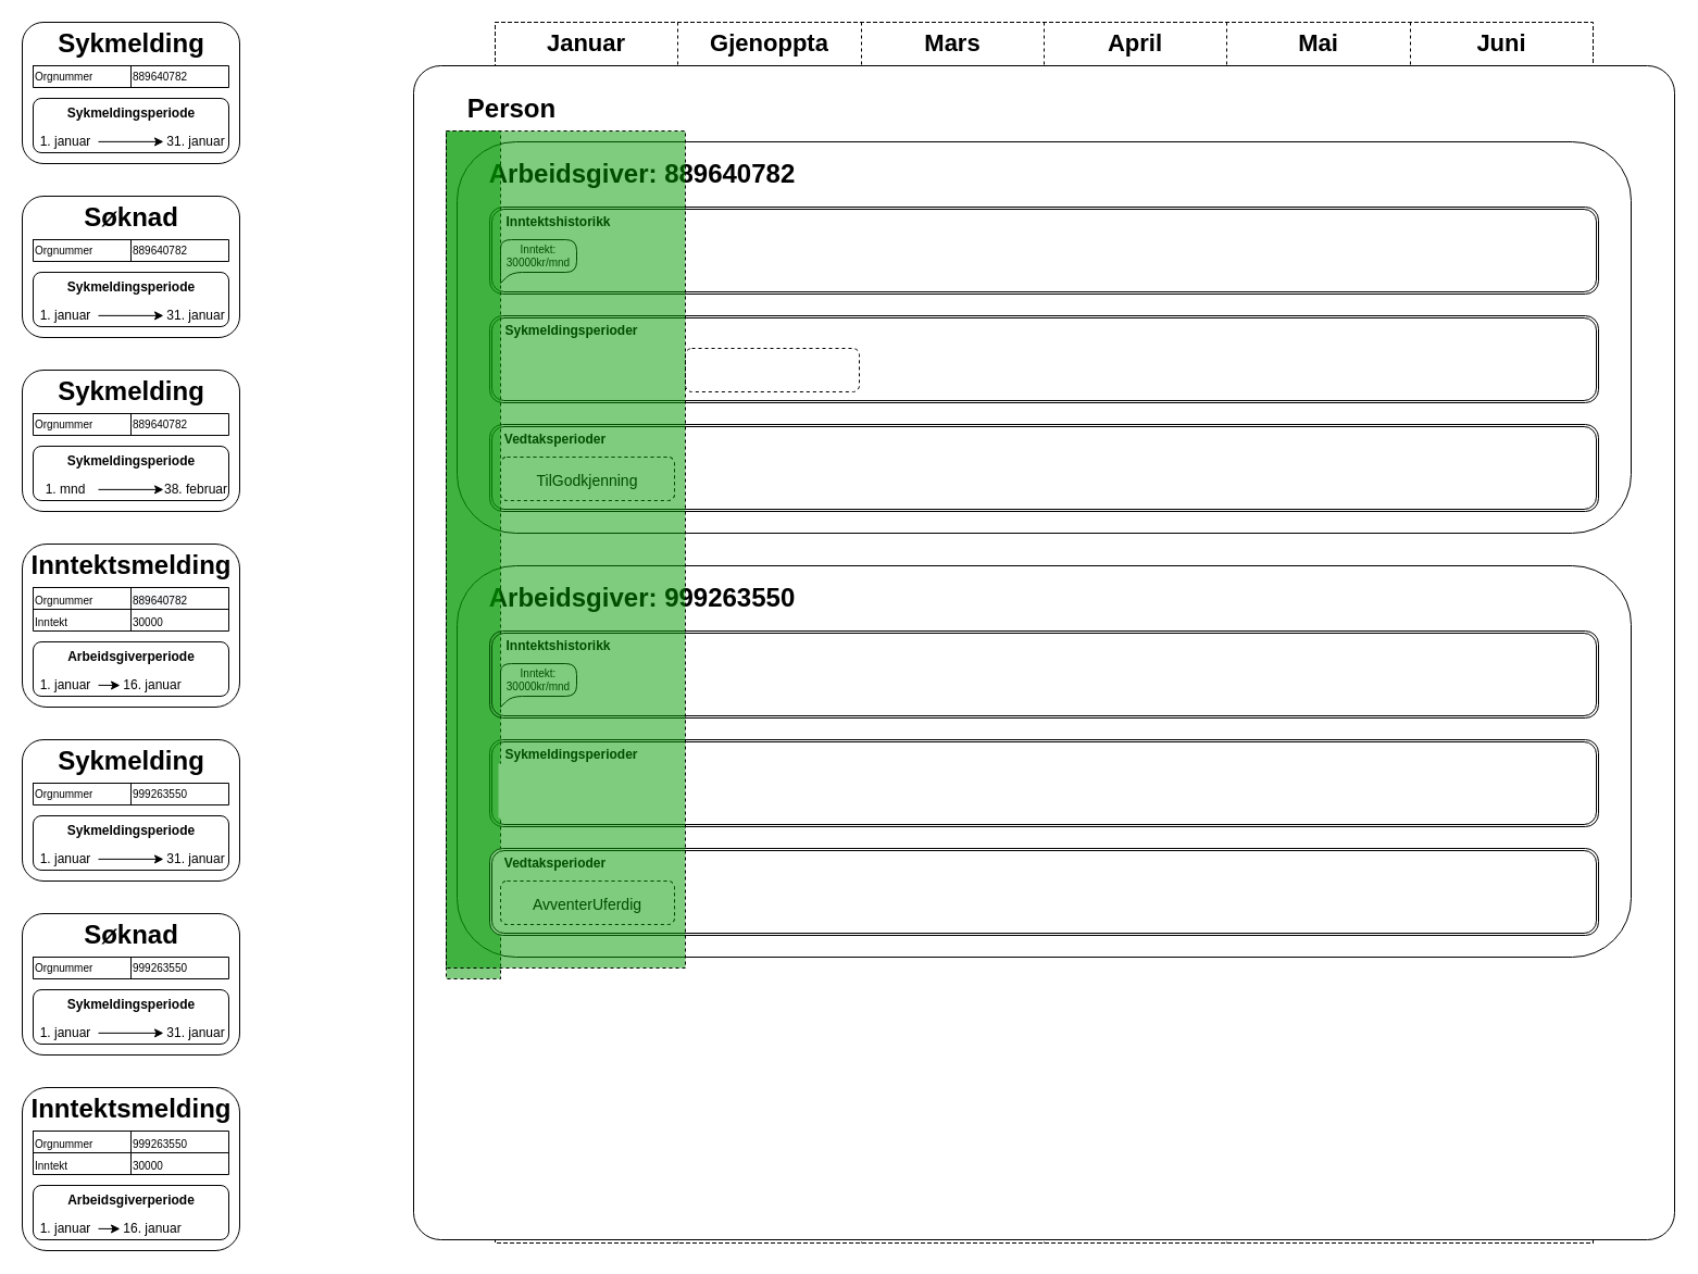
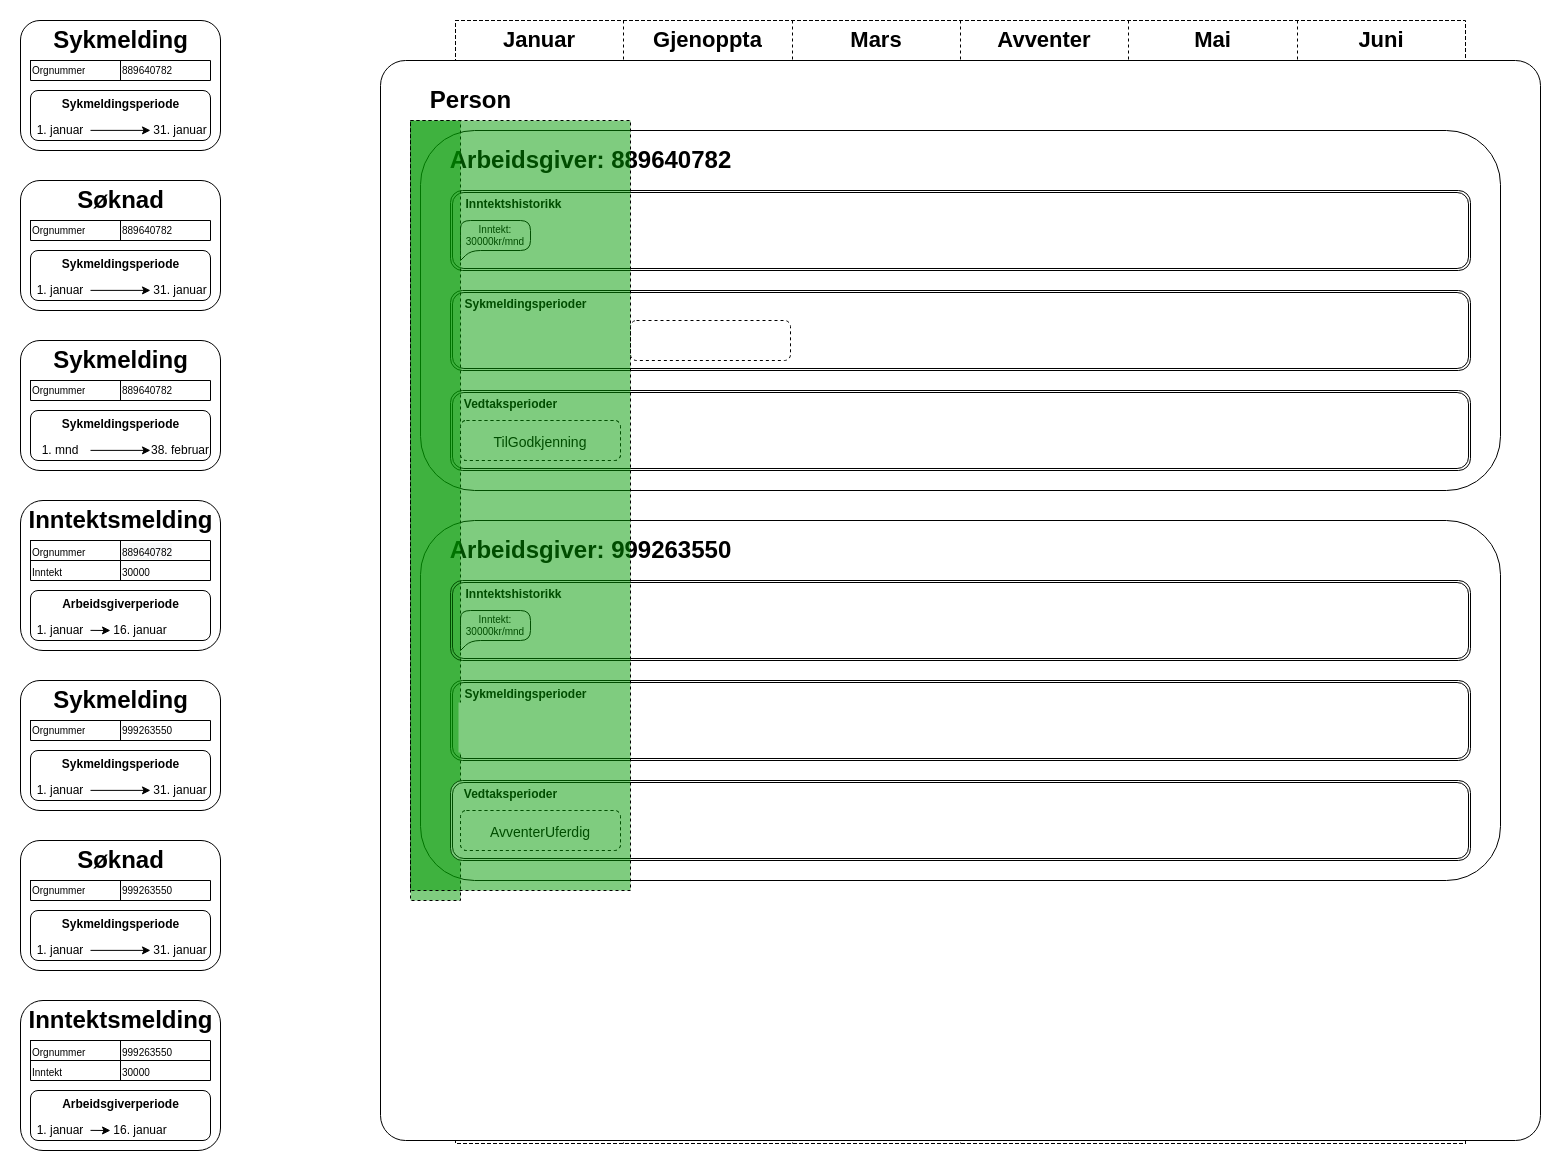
- <mxCell id="7" value="&lt;b&gt;&lt;font style=&quot;font-size: 22px&quot;&gt;April&lt;/font&gt;&lt;/b&gt;" style="shape=partialRectangle;html=1;whiteSpace=wrap;connectable=0;overflow=hidden;fillColor=none;top=0;left=0;bottom=0;right=0;pointerEvents=1;rounded=1;glass=0;dashed=1;fontSize=12;" parent="3" vertex="1"><mxGeometry x="505" width="168" height="40" as="geometry"><mxRectangle width="168" height="40" as="alternateBounds" /></mxGeometry></mxCell>
+ <mxCell id="7" value="&lt;b&gt;&lt;font style=&quot;font-size: 22px&quot;&gt;Avventer&lt;/font&gt;&lt;/b&gt;" style="shape=partialRectangle;html=1;whiteSpace=wrap;connectable=0;overflow=hidden;fillColor=none;top=0;left=0;bottom=0;right=0;pointerEvents=1;rounded=1;glass=0;dashed=1;fontSize=12;" parent="3" vertex="1"><mxGeometry x="505" width="168" height="40" as="geometry"><mxRectangle width="168" height="40" as="alternateBounds" /></mxGeometry></mxCell>
